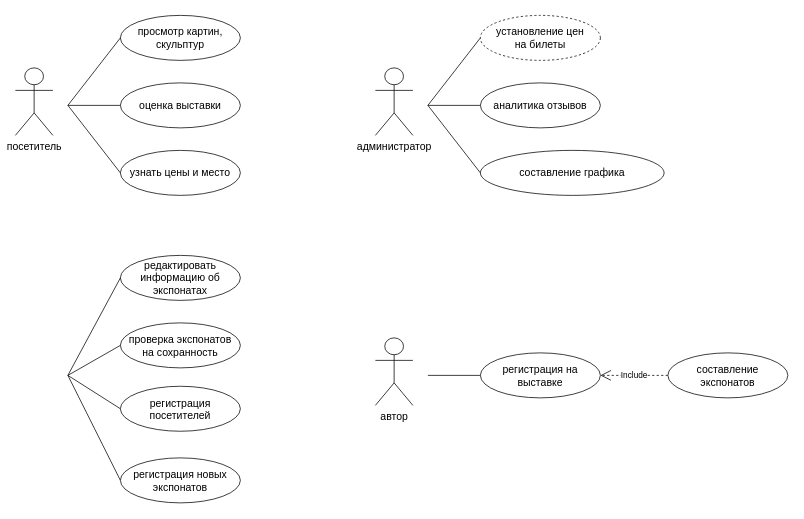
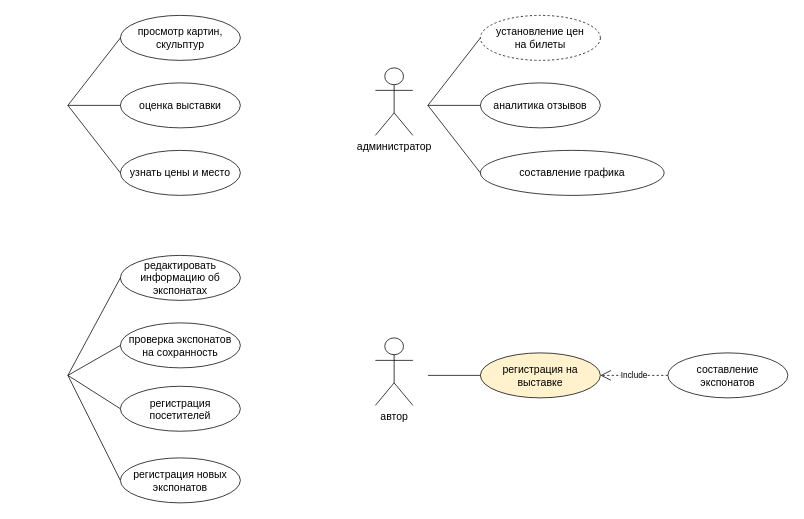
- <mxCell id="2" value="&lt;font style=&quot;font-size: 14px&quot;&gt;посетитель&lt;/font&gt;" style="shape=umlActor;verticalLabelPosition=bottom;verticalAlign=top;html=1;outlineConnect=0;" vertex="1" parent="1"><mxGeometry x="20" y="90" width="50" height="90" as="geometry" /></mxCell>
- <mxCell id="13" value="&lt;font style=&quot;font-size: 14px&quot;&gt;регистрация на выставке&lt;/font&gt;" style="ellipse;whiteSpace=wrap;html=1;" vertex="1" parent="1"><mxGeometry x="640" y="470" width="160" height="60" as="geometry" /></mxCell>
+ <mxCell id="13" value="&lt;font style=&quot;font-size: 14px&quot;&gt;регистрация на выставке&lt;/font&gt;" style="ellipse;whiteSpace=wrap;html=1;fillColor=#fff2cc;" vertex="1" parent="1"><mxGeometry x="640" y="470" width="160" height="60" as="geometry" /></mxCell>
